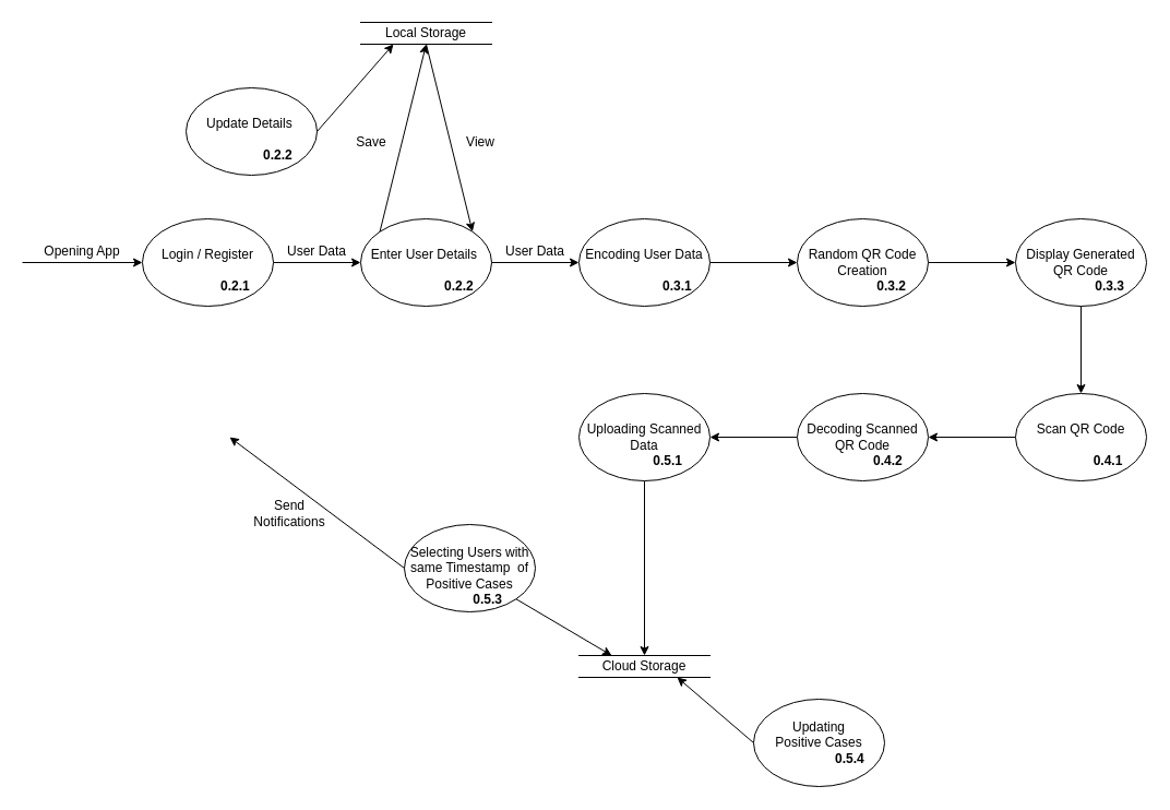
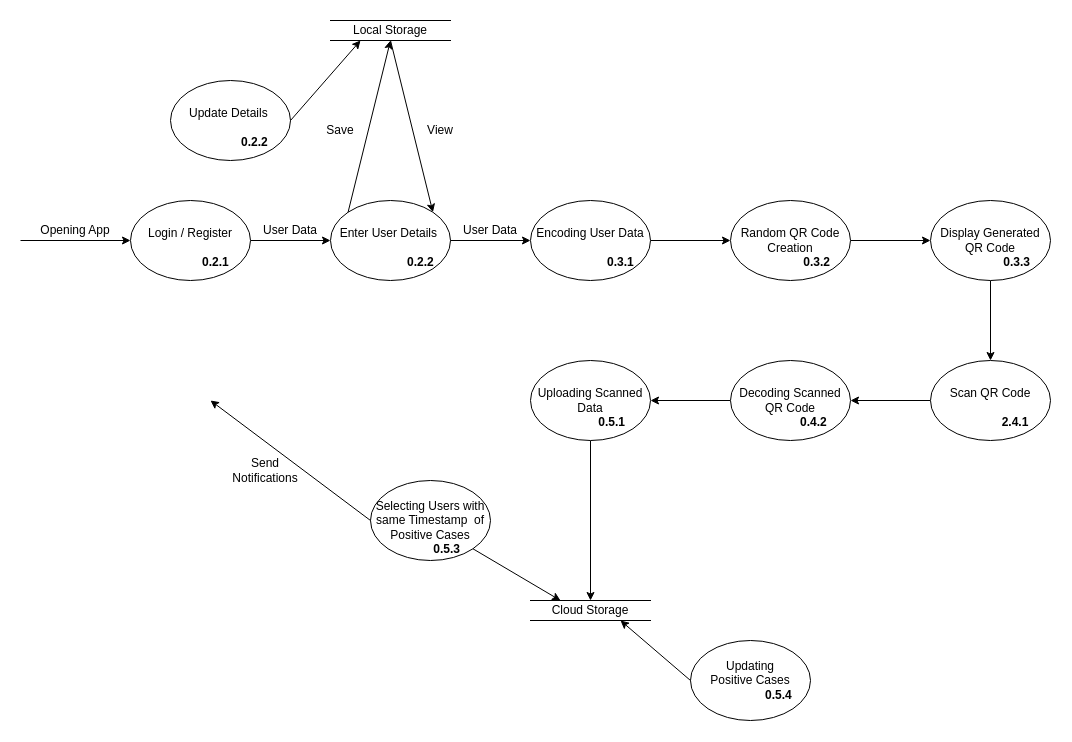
- <mxCell id="25" value="&lt;br&gt;Scan QR Code&lt;br&gt;&lt;br&gt;&lt;b style=&quot;text-align: right&quot;&gt;&amp;nbsp; &amp;nbsp; &amp;nbsp; &amp;nbsp; &amp;nbsp; &amp;nbsp; &amp;nbsp; &amp;nbsp; &amp;nbsp;0.4.1&amp;nbsp;&amp;nbsp;&lt;/b&gt;" style="ellipse;whiteSpace=wrap;html=1;" vertex="1" parent="1"><mxGeometry x="930" y="360" width="120" height="80" as="geometry" /></mxCell>
+ <mxCell id="25" value="&lt;br&gt;Scan QR Code&lt;br&gt;&lt;br&gt;&lt;b style=&quot;text-align: right&quot;&gt;&amp;nbsp; &amp;nbsp; &amp;nbsp; &amp;nbsp; &amp;nbsp; &amp;nbsp; &amp;nbsp; &amp;nbsp; &amp;nbsp;2.4.1&amp;nbsp;&amp;nbsp;&lt;/b&gt;" style="ellipse;whiteSpace=wrap;html=1;" vertex="1" parent="1"><mxGeometry x="930" y="360" width="120" height="80" as="geometry" /></mxCell>
